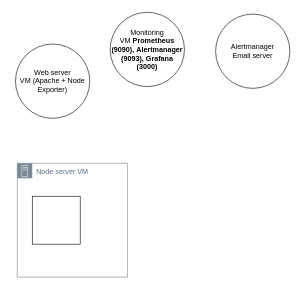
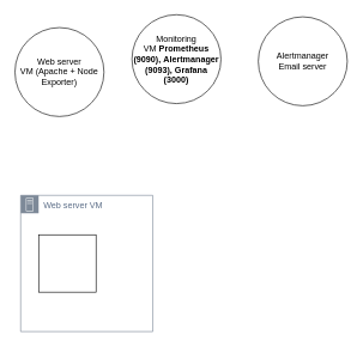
- <mxCell id="2" value="&lt;font style=&quot;color: light-dark(rgb(0, 0, 0), rgb(0, 0, 0));&quot;&gt;Web server VM&amp;nbsp;(Apache + Node Exporter)&lt;/font&gt;" style="ellipse;whiteSpace=wrap;html=1;aspect=fixed;fillColor=light-dark(#FFFFFF,#FFFFFF);perimeterSpacing=0;strokeColor=light-dark(#000000,#000000);" vertex="1" parent="1"><mxGeometry x="25" y="73" width="124" height="124" as="geometry" /></mxCell>
+ <mxCell id="2" value="&lt;font style=&quot;color: light-dark(rgb(0, 0, 0), rgb(0, 0, 0));&quot;&gt;Web server VM&amp;nbsp;(Apache + Node Exporter)&lt;/font&gt;" style="ellipse;whiteSpace=wrap;html=1;aspect=fixed;fillColor=light-dark(#FFFFFF,#FFFFFF);perimeterSpacing=0;strokeColor=light-dark(#000000,#000000);" vertex="1" parent="1"><mxGeometry x="20" y="38" width="124" height="124" as="geometry" /></mxCell>
- <mxCell id="5" value="Node server VM" style="points=[[0,0],[0.25,0],[0.5,0],[0.75,0],[1,0],[1,0.25],[1,0.5],[1,0.75],[1,1],[0.75,1],[0.5,1],[0.25,1],[0,1],[0,0.75],[0,0.5],[0,0.25]];outlineConnect=0;gradientColor=none;html=1;whiteSpace=wrap;fontSize=12;fontStyle=0;container=1;pointerEvents=0;collapsible=0;recursiveResize=0;shape=mxgraph.aws4.group;grIcon=mxgraph.aws4.group_on_premise;strokeColor=#7D8998;fillColor=none;verticalAlign=top;align=left;spacingLeft=30;fontColor=#5A6C86;dashed=0;" vertex="1" parent="1"><mxGeometry x="28" y="272" width="184" height="190" as="geometry" /></mxCell>
+ <mxCell id="5" value="Web server VM" style="points=[[0,0],[0.25,0],[0.5,0],[0.75,0],[1,0],[1,0.25],[1,0.5],[1,0.75],[1,1],[0.75,1],[0.5,1],[0.25,1],[0,1],[0,0.75],[0,0.5],[0,0.25]];outlineConnect=0;gradientColor=none;html=1;whiteSpace=wrap;fontSize=12;fontStyle=0;container=1;pointerEvents=0;collapsible=0;recursiveResize=0;shape=mxgraph.aws4.group;grIcon=mxgraph.aws4.group_on_premise;strokeColor=#7D8998;fillColor=none;verticalAlign=top;align=left;spacingLeft=30;fontColor=#5A6C86;dashed=0;" vertex="1" parent="1"><mxGeometry x="28" y="272" width="184" height="190" as="geometry" /></mxCell>
